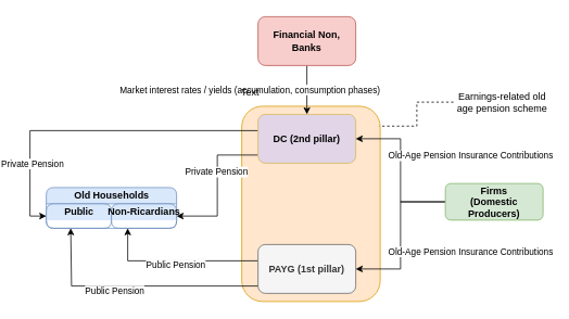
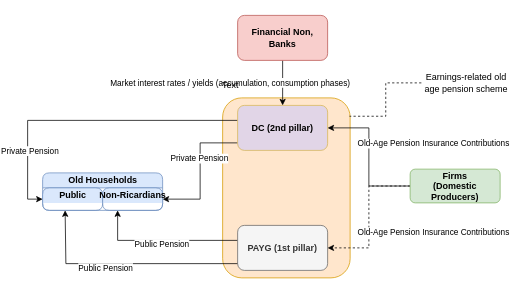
- <mxCell id="25" value="Earnings-related old age pension scheme" style="text;html=1;strokeColor=none;fillColor=none;align=center;verticalAlign=middle;whiteSpace=wrap;rounded=0;" vertex="1" parent="1"><mxGeometry x="540" y="110" width="120" height="30" as="geometry" /></mxCell>
+ <mxCell id="25" value="Earnings-related old age pension scheme" style="text;html=1;strokeColor=none;fillColor=none;align=center;verticalAlign=middle;whiteSpace=wrap;rounded=0;" vertex="1" parent="1"><mxGeometry x="545" y="95" width="120" height="30" as="geometry" /></mxCell>
- <mxCell id="15" style="edgeStyle=orthogonalEdgeStyle;rounded=0;orthogonalLoop=1;jettySize=auto;html=1;entryX=1;entryY=0.5;entryDx=0;entryDy=0;" edge="1" parent="1" source="17" target="7"><mxGeometry relative="1" as="geometry"><mxPoint x="422" y="320" as="targetPoint" /></mxGeometry></mxCell>
+ <mxCell id="15" style="edgeStyle=orthogonalEdgeStyle;rounded=0;orthogonalLoop=1;jettySize=auto;html=1;entryX=1;entryY=0.5;entryDx=0;entryDy=0;dashed=1;" edge="1" parent="1" source="17" target="7"><mxGeometry relative="1" as="geometry"><mxPoint x="422" y="320" as="targetPoint" /></mxGeometry></mxCell>
